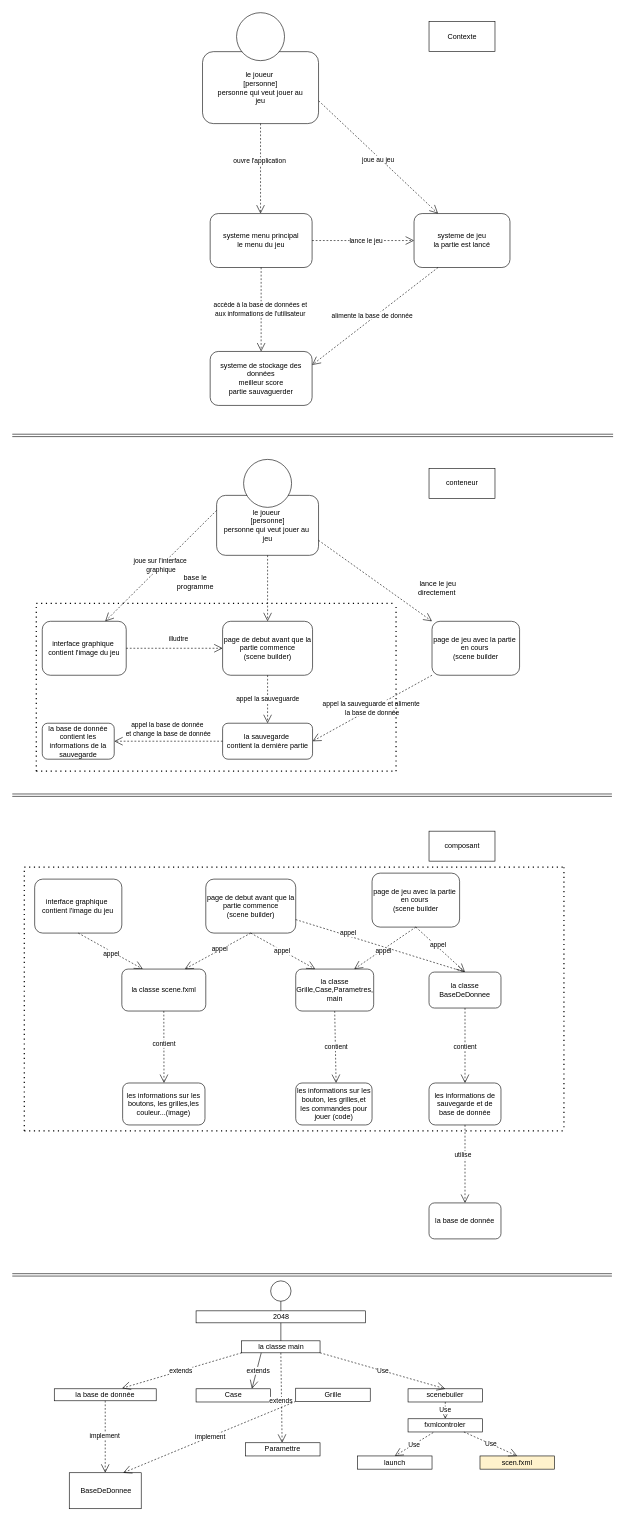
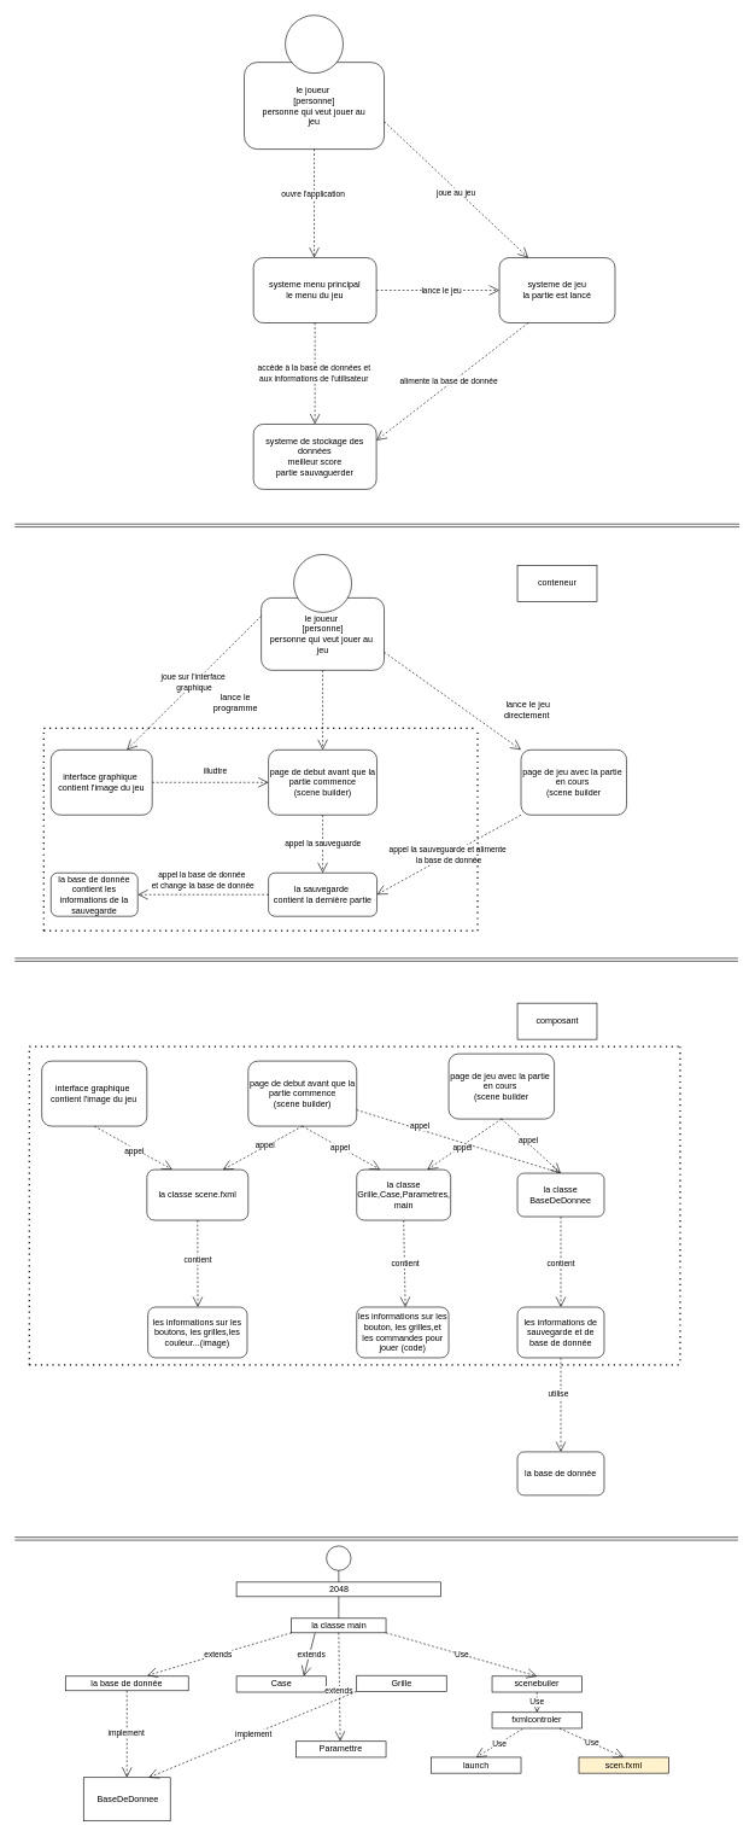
- <mxCell id="36" value="Contexte" style="html=1;" parent="1" vertex="1"><mxGeometry x="715" y="35" width="110" height="50" as="geometry" /></mxCell>
- <mxCell id="25" value="base le programme" style="text;strokeColor=none;align=center;fillColor=none;html=1;verticalAlign=middle;whiteSpace=wrap;rounded=0;" parent="1" vertex="1"><mxGeometry x="280" y="955" width="90.75" height="30" as="geometry" /></mxCell>
+ <mxCell id="25" value="lance le programme" style="text;strokeColor=none;align=center;fillColor=none;html=1;verticalAlign=middle;whiteSpace=wrap;rounded=0;" parent="1" vertex="1"><mxGeometry x="280" y="955" width="90.75" height="30" as="geometry" /></mxCell>
